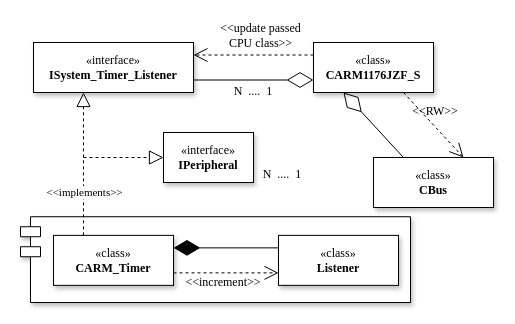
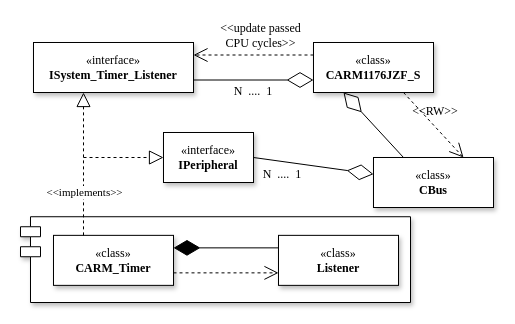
- <mxCell id="14" value="&amp;lt;&amp;lt;update passed &lt;br&gt;CPU class&amp;gt;&amp;gt;" style="text;html=1;strokeColor=none;fillColor=none;align=center;verticalAlign=middle;whiteSpace=wrap;rounded=0;fontFamily=Computer Modern;" parent="1" vertex="1"><mxGeometry x="193" y="20" width="135" height="30" as="geometry" /></mxCell>
+ <mxCell id="14" value="&amp;lt;&amp;lt;update passed &lt;br&gt;CPU cycles&amp;gt;&amp;gt;" style="text;html=1;strokeColor=none;fillColor=none;align=center;verticalAlign=middle;whiteSpace=wrap;rounded=0;fontFamily=Computer Modern;" parent="1" vertex="1"><mxGeometry x="193" y="20" width="135" height="30" as="geometry" /></mxCell>
+ <mxCell id="19" value="" style="endArrow=diamondThin;endFill=0;endSize=24;html=1;rounded=0;exitX=1;exitY=0.5;exitDx=0;exitDy=0;fontFamily=Computer Modern;" parent="1" source="18" target="16" edge="1"><mxGeometry width="160" relative="1" as="geometry"><mxPoint x="393" y="142" as="sourcePoint" /><mxPoint x="393" y="92" as="targetPoint" /></mxGeometry></mxCell>
- <mxCell id="15" value="&amp;lt;&amp;lt;increment&amp;gt;&amp;gt;" style="text;html=1;strokeColor=none;fillColor=none;align=center;verticalAlign=middle;whiteSpace=wrap;rounded=0;fontFamily=Computer Modern;" parent="1" vertex="1"><mxGeometry x="193" y="266.86" width="60" height="30" as="geometry" /></mxCell>
